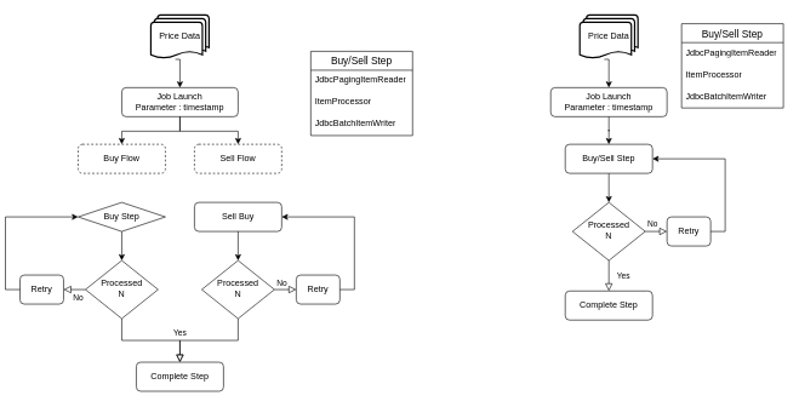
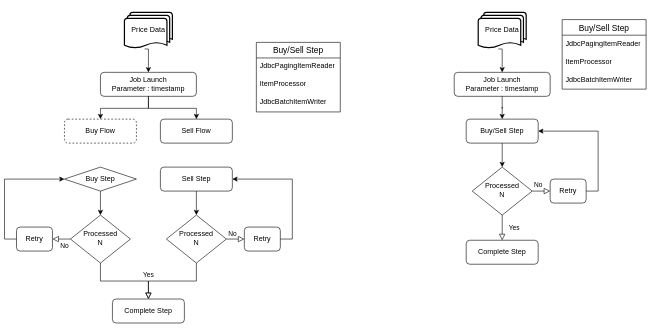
- <mxCell id="30" value="Sell Flow" style="rounded=1;whiteSpace=wrap;html=1;fontSize=12;glass=0;strokeWidth=1;shadow=0;dashed=1;" vertex="1" parent="1"><mxGeometry x="260" y="198" width="120" height="40" as="geometry" /></mxCell>
+ <mxCell id="30" value="Sell Flow" style="rounded=1;whiteSpace=wrap;html=1;fontSize=12;glass=0;strokeWidth=1;shadow=0;" vertex="1" parent="1"><mxGeometry x="260" y="198" width="120" height="40" as="geometry" /></mxCell>
- <mxCell id="34" value="Sell Buy" style="rounded=1;whiteSpace=wrap;html=1;fontSize=12;glass=0;strokeWidth=1;shadow=0;" vertex="1" parent="1"><mxGeometry x="260" y="278" width="120" height="40" as="geometry" /></mxCell>
+ <mxCell id="34" value="Sell Step" style="rounded=1;whiteSpace=wrap;html=1;fontSize=12;glass=0;strokeWidth=1;shadow=0;" vertex="1" parent="1"><mxGeometry x="260" y="278" width="120" height="40" as="geometry" /></mxCell>
